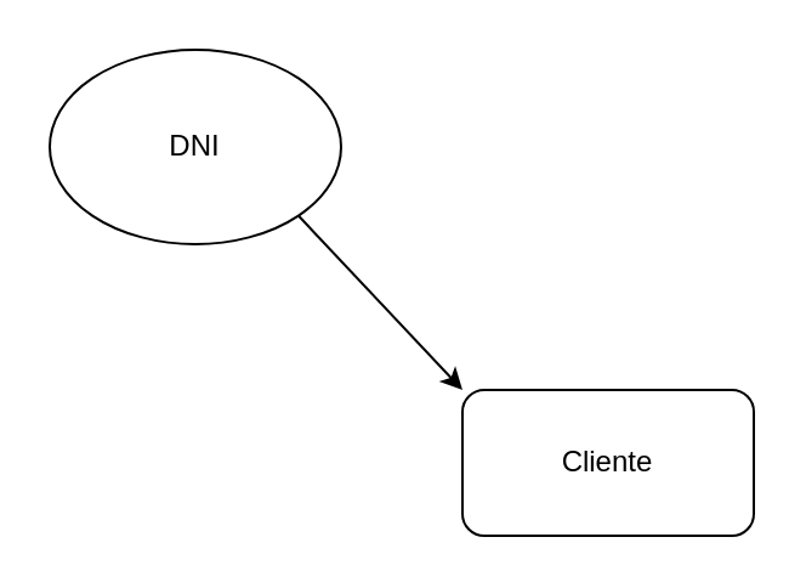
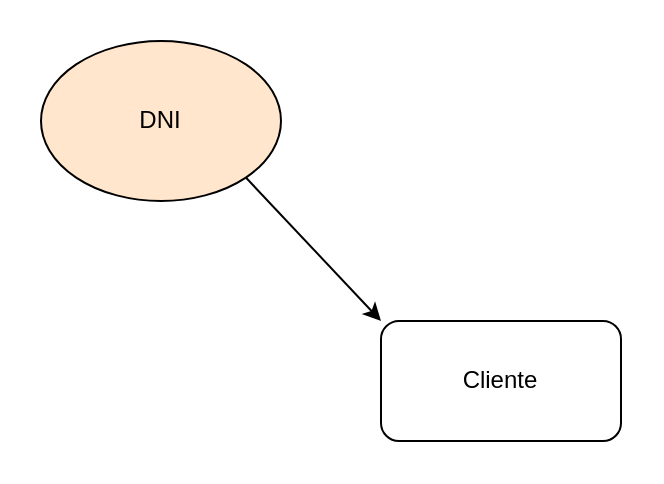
- <mxCell id="4" value="DNI" style="ellipse;whiteSpace=wrap;html=1;" vertex="1" parent="1"><mxGeometry x="20" y="20" width="120" height="80" as="geometry" /></mxCell>
+ <mxCell id="4" value="DNI" style="ellipse;whiteSpace=wrap;html=1;fillColor=#ffe6cc;" vertex="1" parent="1"><mxGeometry x="20" y="20" width="120" height="80" as="geometry" /></mxCell>
